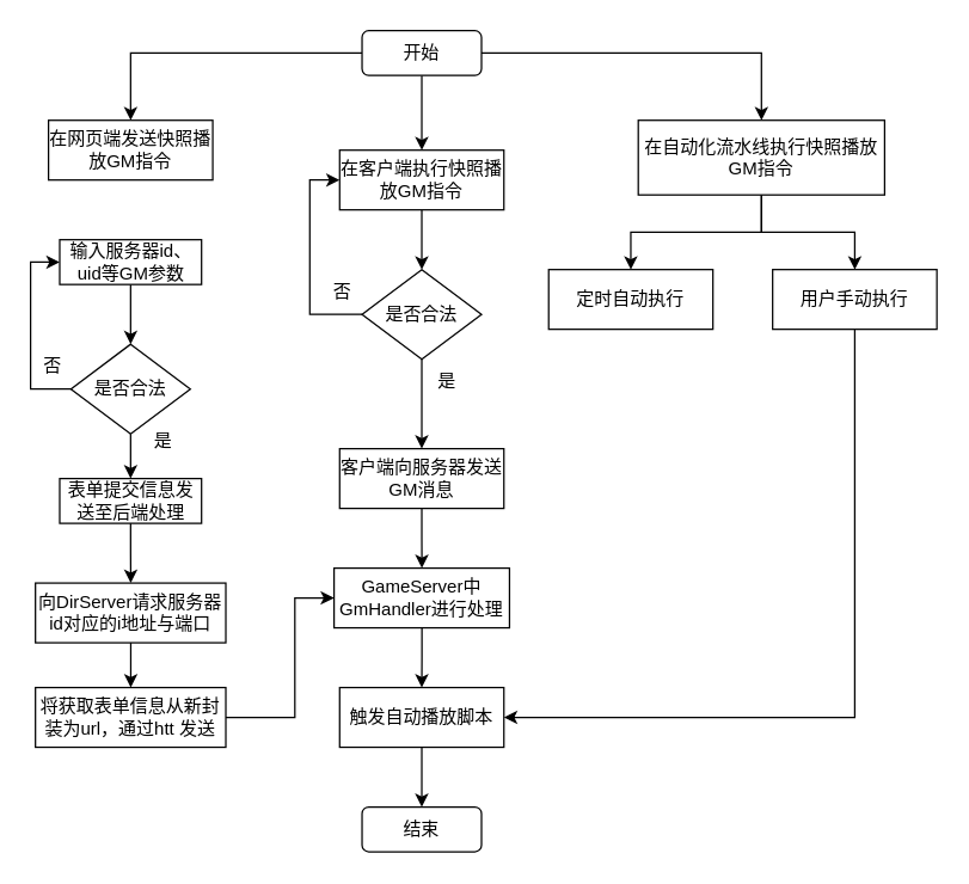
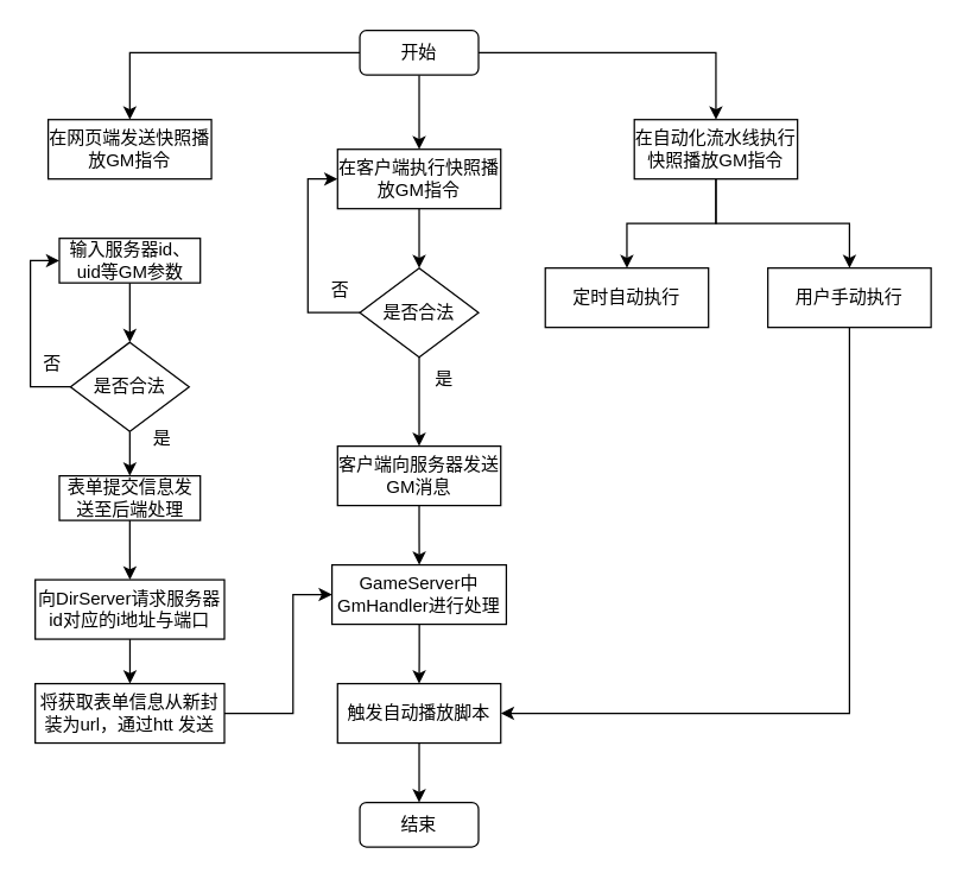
- <mxCell id="11" value="在自动化流水线执行快照播放GM指令" style="rounded=0;whiteSpace=wrap;html=1;" vertex="1" parent="1"><mxGeometry x="427" y="80" width="165" height="50" as="geometry" /></mxCell>
+ <mxCell id="11" value="在自动化流水线执行快照播放GM指令" style="rounded=0;whiteSpace=wrap;html=1;" vertex="1" parent="1"><mxGeometry x="427" y="80" width="110" height="40" as="geometry" /></mxCell>
